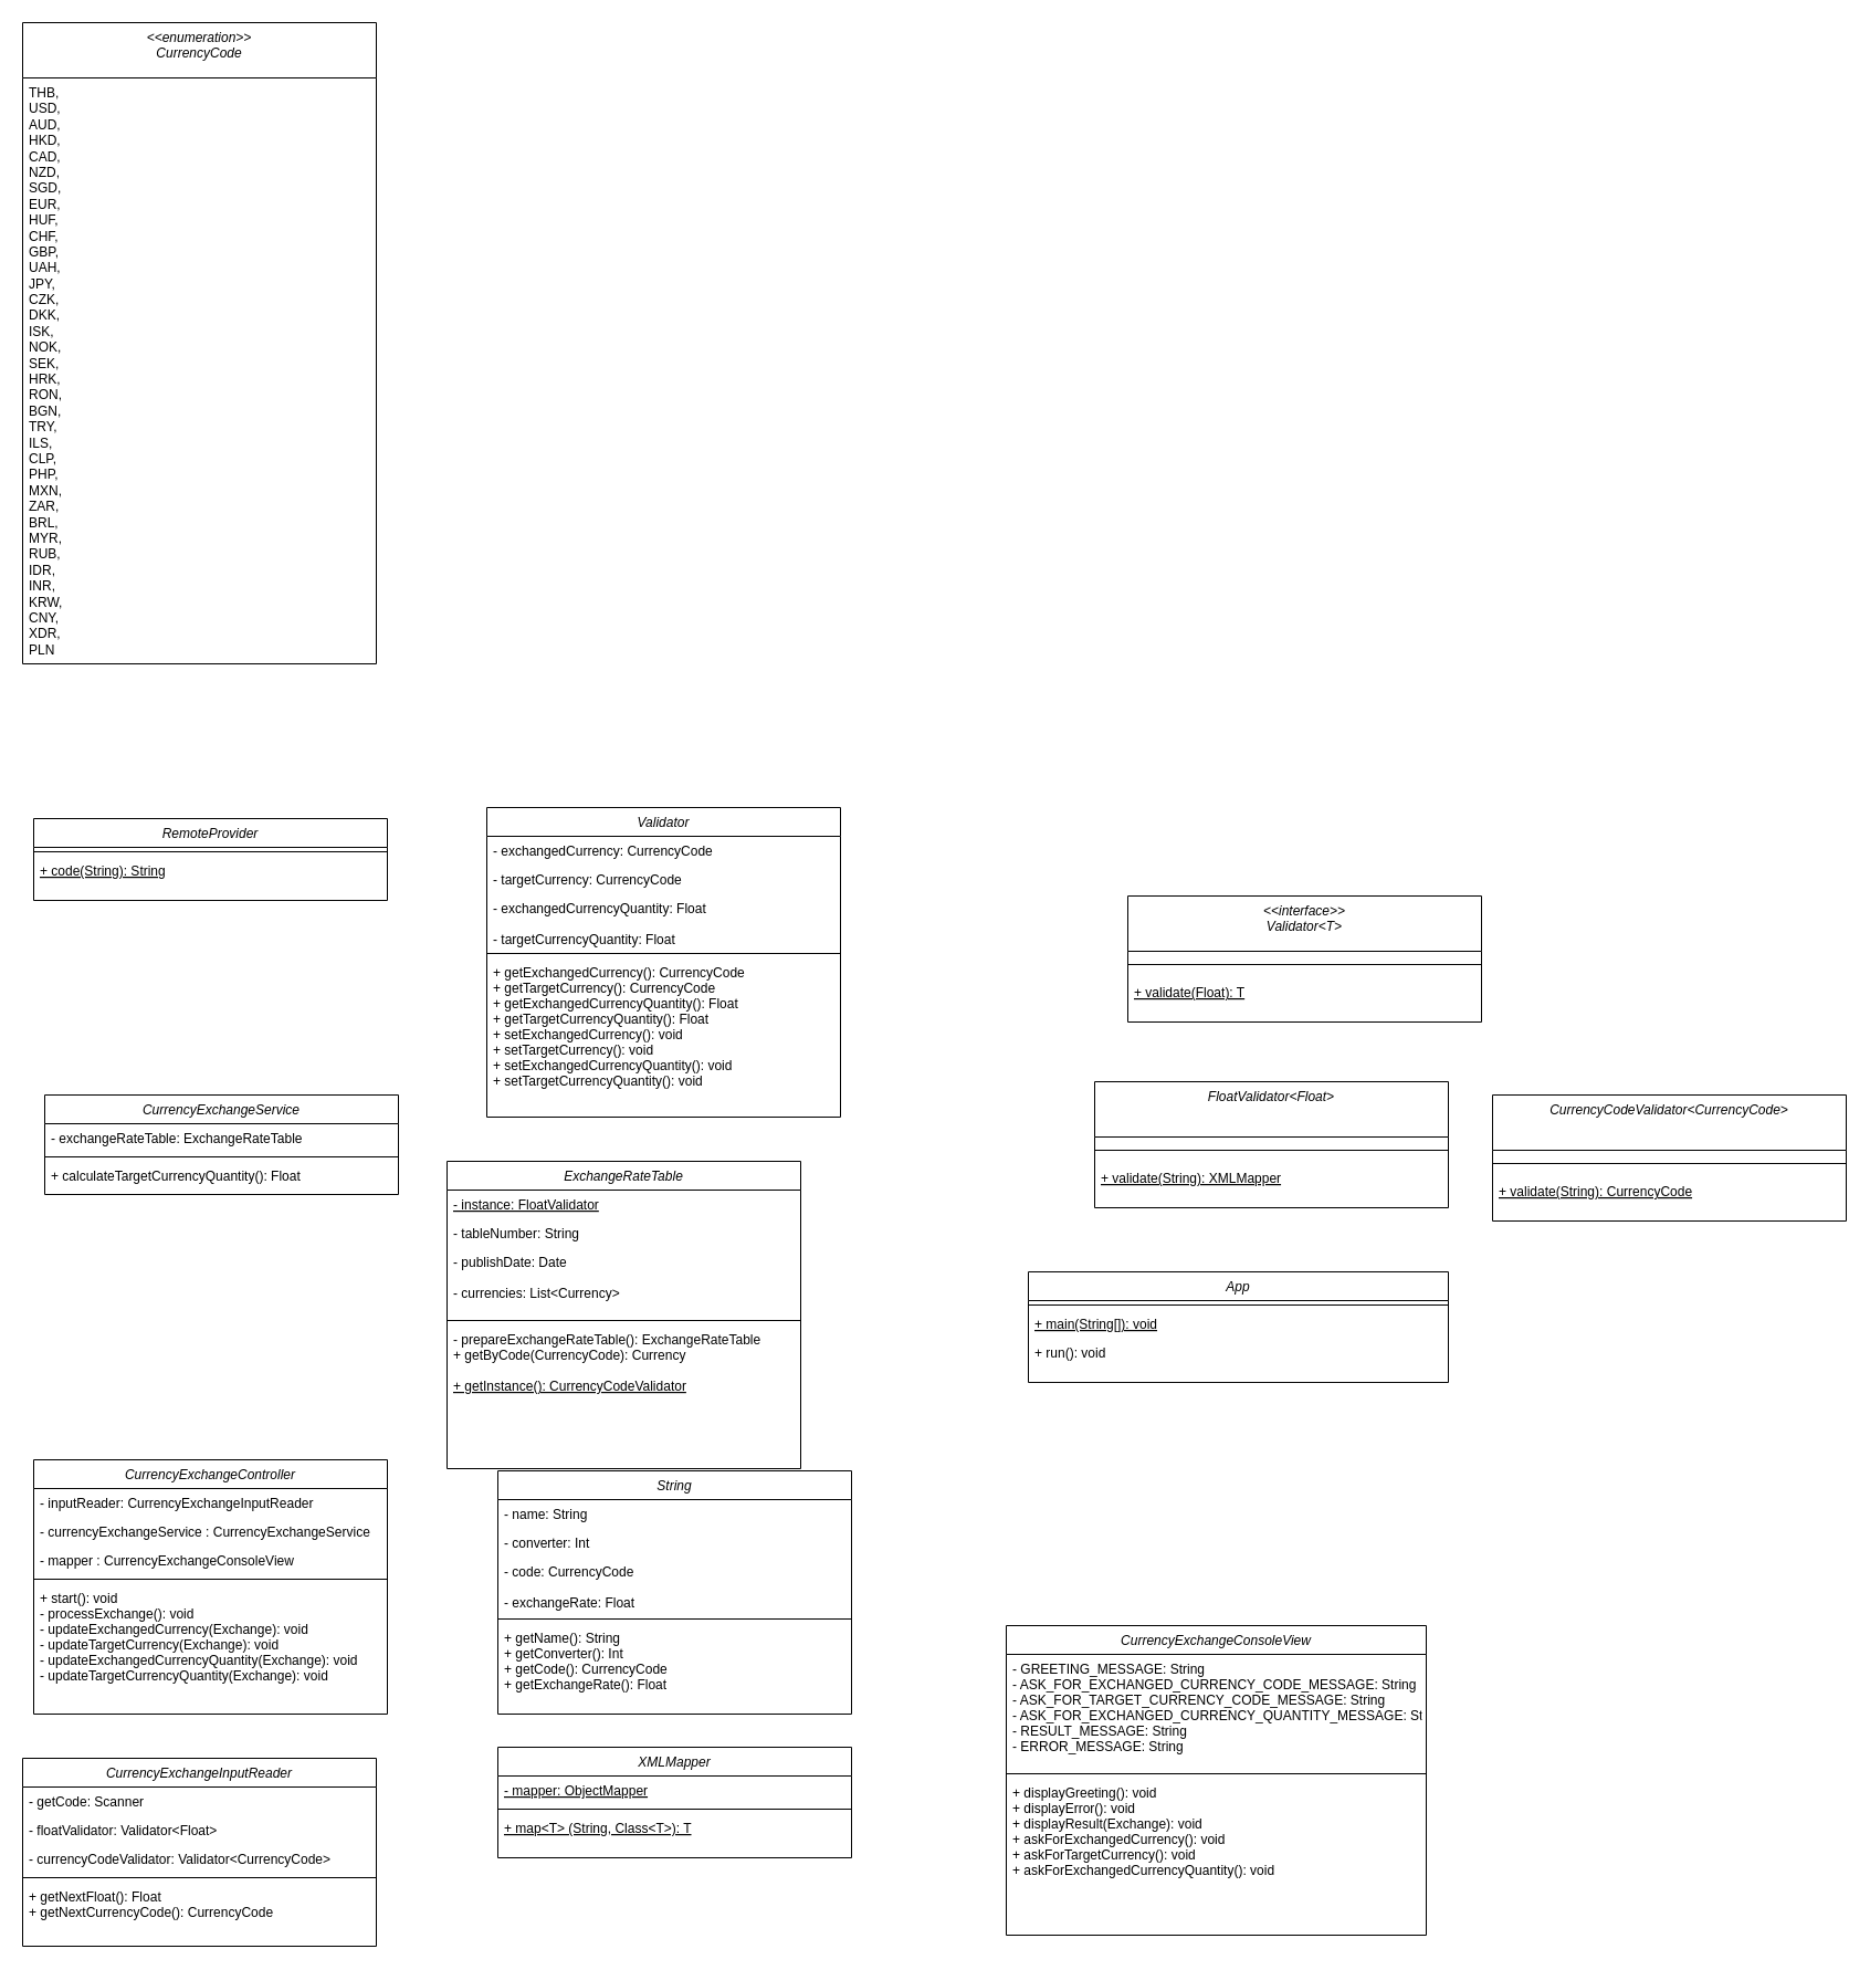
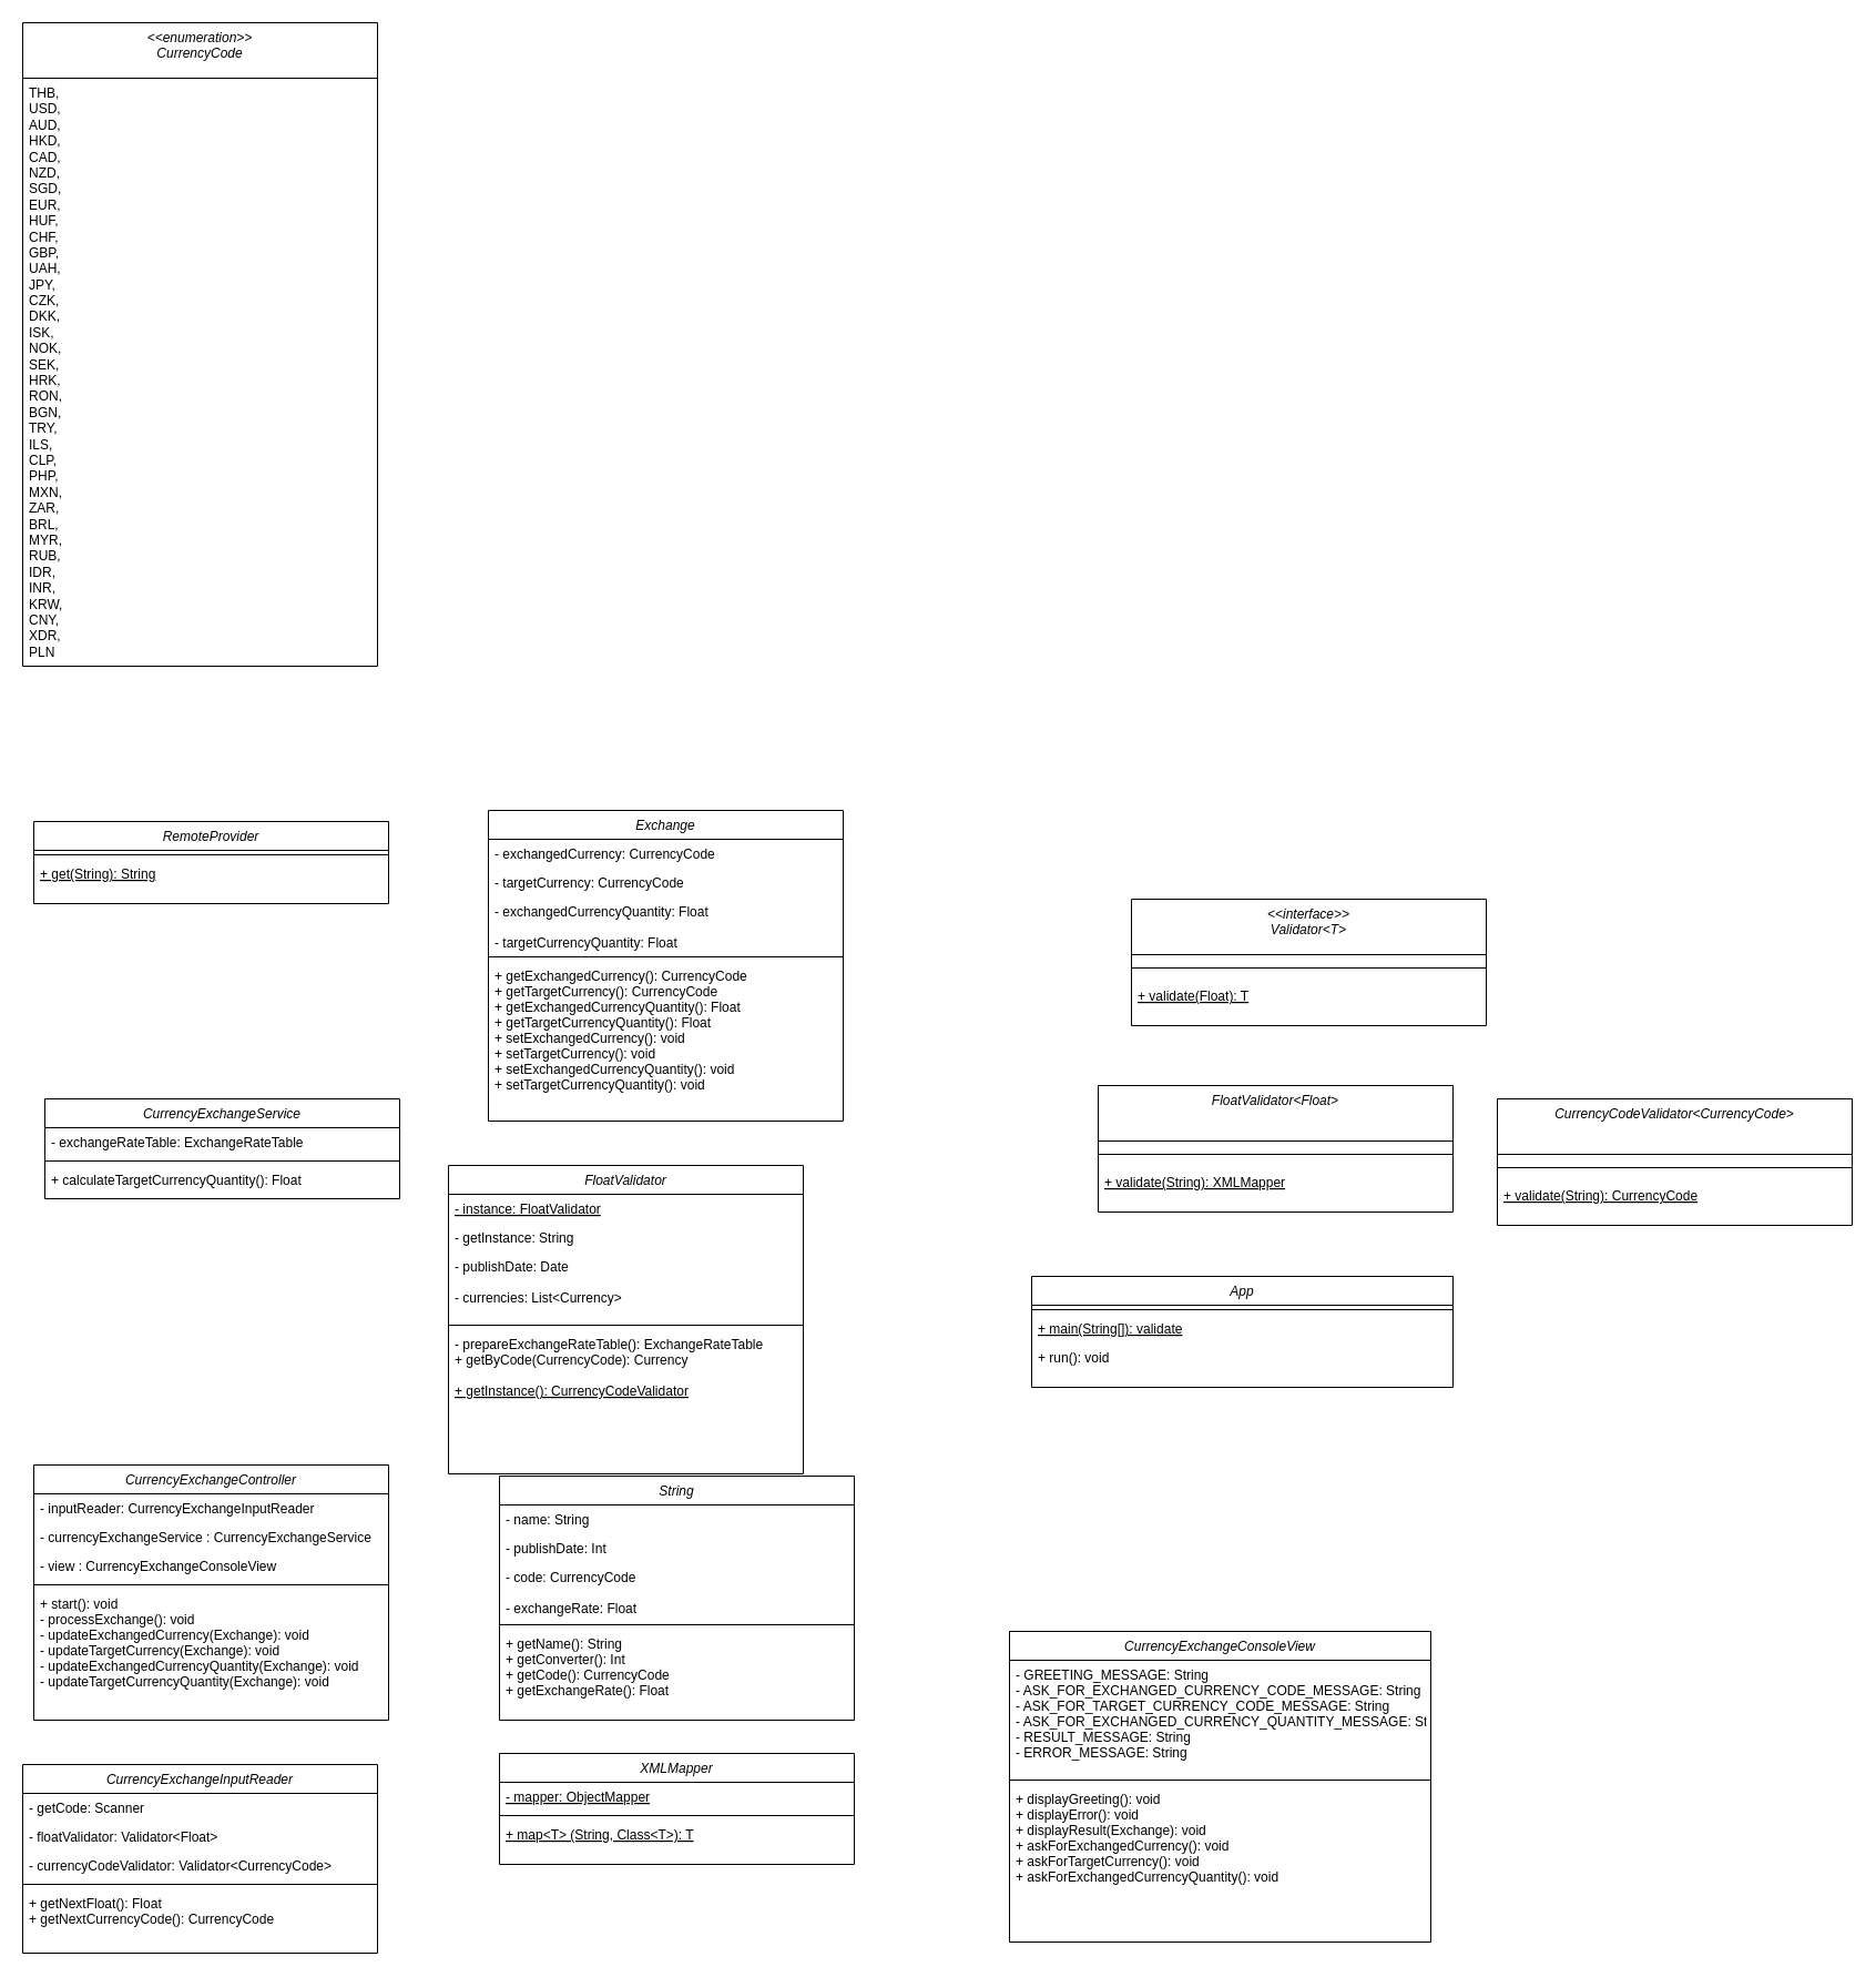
- <mxCell id="26" value="Validator" style="swimlane;fontStyle=2;align=center;verticalAlign=top;childLayout=stackLayout;horizontal=1;startSize=26;horizontalStack=0;resizeParent=1;resizeLast=0;collapsible=1;marginBottom=0;rounded=0;shadow=0;strokeWidth=1;" vertex="1" parent="1"><mxGeometry x="440" y="730" width="320" height="280" as="geometry"><mxRectangle x="230" y="140" width="160" height="26" as="alternateBounds" /></mxGeometry></mxCell>
+ <mxCell id="26" value="Exchange" style="swimlane;fontStyle=2;align=center;verticalAlign=top;childLayout=stackLayout;horizontal=1;startSize=26;horizontalStack=0;resizeParent=1;resizeLast=0;collapsible=1;marginBottom=0;rounded=0;shadow=0;strokeWidth=1;" vertex="1" parent="1"><mxGeometry x="440" y="730" width="320" height="280" as="geometry"><mxRectangle x="230" y="140" width="160" height="26" as="alternateBounds" /></mxGeometry></mxCell>
- <mxCell id="34" value="+ code(String): String&#10;&#10;" style="text;align=left;verticalAlign=top;spacingLeft=4;spacingRight=4;overflow=hidden;rotatable=0;points=[[0,0.5],[1,0.5]];portConstraint=eastwest;fontStyle=4" vertex="1" parent="32"><mxGeometry y="34" width="320" height="40" as="geometry" /></mxCell>
+ <mxCell id="34" value="+ get(String): String&#10;&#10;" style="text;align=left;verticalAlign=top;spacingLeft=4;spacingRight=4;overflow=hidden;rotatable=0;points=[[0,0.5],[1,0.5]];portConstraint=eastwest;fontStyle=4" vertex="1" parent="32"><mxGeometry y="34" width="320" height="40" as="geometry" /></mxCell>
- <mxCell id="39" value="ExchangeRateTable" style="swimlane;fontStyle=2;align=center;verticalAlign=top;childLayout=stackLayout;horizontal=1;startSize=26;horizontalStack=0;resizeParent=1;resizeLast=0;collapsible=1;marginBottom=0;rounded=0;shadow=0;strokeWidth=1;" vertex="1" parent="1"><mxGeometry x="404" y="1050" width="320" height="278" as="geometry"><mxRectangle x="230" y="140" width="160" height="26" as="alternateBounds" /></mxGeometry></mxCell>
+ <mxCell id="39" value="FloatValidator" style="swimlane;fontStyle=2;align=center;verticalAlign=top;childLayout=stackLayout;horizontal=1;startSize=26;horizontalStack=0;resizeParent=1;resizeLast=0;collapsible=1;marginBottom=0;rounded=0;shadow=0;strokeWidth=1;" vertex="1" parent="1"><mxGeometry x="404" y="1050" width="320" height="278" as="geometry"><mxRectangle x="230" y="140" width="160" height="26" as="alternateBounds" /></mxGeometry></mxCell>
- <mxCell id="41" value="- tableNumber: String" style="text;align=left;verticalAlign=top;spacingLeft=4;spacingRight=4;overflow=hidden;rotatable=0;points=[[0,0.5],[1,0.5]];portConstraint=eastwest;rounded=0;shadow=0;html=0;" vertex="1" parent="39"><mxGeometry y="52" width="320" height="26" as="geometry" /></mxCell>
+ <mxCell id="41" value="- getInstance: String" style="text;align=left;verticalAlign=top;spacingLeft=4;spacingRight=4;overflow=hidden;rotatable=0;points=[[0,0.5],[1,0.5]];portConstraint=eastwest;rounded=0;shadow=0;html=0;" vertex="1" parent="39"><mxGeometry y="52" width="320" height="26" as="geometry" /></mxCell>
- <mxCell id="61" value="+ main(String[]): void&#10;" style="text;align=left;verticalAlign=top;spacingLeft=4;spacingRight=4;overflow=hidden;rotatable=0;points=[[0,0.5],[1,0.5]];portConstraint=eastwest;fontStyle=4" vertex="1" parent="59"><mxGeometry y="34" width="380" height="26" as="geometry" /></mxCell>
+ <mxCell id="61" value="+ main(String[]): validate&#10;" style="text;align=left;verticalAlign=top;spacingLeft=4;spacingRight=4;overflow=hidden;rotatable=0;points=[[0,0.5],[1,0.5]];portConstraint=eastwest;fontStyle=4" vertex="1" parent="59"><mxGeometry y="34" width="380" height="26" as="geometry" /></mxCell>
- <mxCell id="20" value="- converter: Int" style="text;align=left;verticalAlign=top;spacingLeft=4;spacingRight=4;overflow=hidden;rotatable=0;points=[[0,0.5],[1,0.5]];portConstraint=eastwest;rounded=0;shadow=0;html=0;" vertex="1" parent="18"><mxGeometry y="52" width="320" height="26" as="geometry" /></mxCell>
+ <mxCell id="20" value="- publishDate: Int" style="text;align=left;verticalAlign=top;spacingLeft=4;spacingRight=4;overflow=hidden;rotatable=0;points=[[0,0.5],[1,0.5]];portConstraint=eastwest;rounded=0;shadow=0;html=0;" vertex="1" parent="18"><mxGeometry y="52" width="320" height="26" as="geometry" /></mxCell>
- <mxCell id="5" value="- mapper : CurrencyExchangeConsoleView" style="text;align=left;verticalAlign=top;spacingLeft=4;spacingRight=4;overflow=hidden;rotatable=0;points=[[0,0.5],[1,0.5]];portConstraint=eastwest;rounded=0;shadow=0;html=0;" vertex="1" parent="2"><mxGeometry y="78" width="320" height="26" as="geometry" /></mxCell>
+ <mxCell id="5" value="- view : CurrencyExchangeConsoleView" style="text;align=left;verticalAlign=top;spacingLeft=4;spacingRight=4;overflow=hidden;rotatable=0;points=[[0,0.5],[1,0.5]];portConstraint=eastwest;rounded=0;shadow=0;html=0;" vertex="1" parent="2"><mxGeometry y="78" width="320" height="26" as="geometry" /></mxCell>
